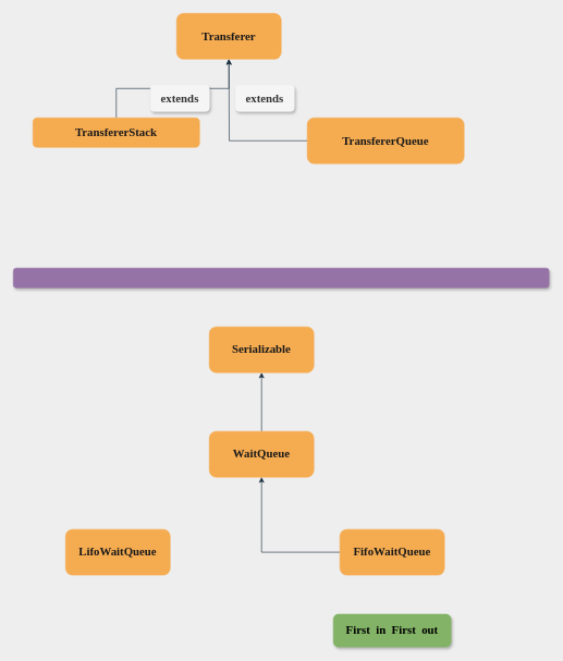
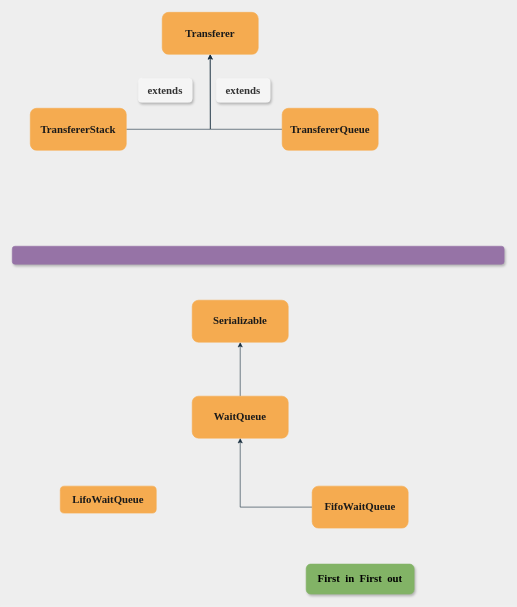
- <mxCell id="4" value="&lt;b&gt;&lt;font face=&quot;Comic Sans MS&quot; style=&quot;font-size: 18px;&quot;&gt;TransfererStack&lt;/font&gt;&lt;/b&gt;" style="rounded=1;whiteSpace=wrap;html=1;strokeColor=#F5AB50;fontColor=#1A1A1A;fillColor=#F5AB50;" parent="1" vertex="1"><mxGeometry x="50" y="180" width="255" height="45" as="geometry" /></mxCell>
+ <mxCell id="4" value="&lt;b&gt;&lt;font face=&quot;Comic Sans MS&quot; style=&quot;font-size: 18px;&quot;&gt;TransfererStack&lt;/font&gt;&lt;/b&gt;" style="rounded=1;whiteSpace=wrap;html=1;strokeColor=#F5AB50;fontColor=#1A1A1A;fillColor=#F5AB50;" parent="1" vertex="1"><mxGeometry x="50" y="180" width="160" height="70" as="geometry" /></mxCell>
- <mxCell id="6" value="&lt;b&gt;&lt;font face=&quot;Comic Sans MS&quot; style=&quot;font-size: 18px;&quot;&gt;TransfererQueue&lt;/font&gt;&lt;/b&gt;" style="rounded=1;whiteSpace=wrap;html=1;strokeColor=#F5AB50;fontColor=#1A1A1A;fillColor=#F5AB50;" parent="1" vertex="1"><mxGeometry x="470" y="180" width="240" height="70" as="geometry" /></mxCell>
+ <mxCell id="6" value="&lt;b&gt;&lt;font face=&quot;Comic Sans MS&quot; style=&quot;font-size: 18px;&quot;&gt;TransfererQueue&lt;/font&gt;&lt;/b&gt;" style="rounded=1;whiteSpace=wrap;html=1;strokeColor=#F5AB50;fontColor=#1A1A1A;fillColor=#F5AB50;" parent="1" vertex="1"><mxGeometry x="470" y="180" width="160" height="70" as="geometry" /></mxCell>
- <mxCell id="12" value="&lt;b&gt;&lt;font face=&quot;Comic Sans MS&quot; style=&quot;font-size: 18px;&quot;&gt;LifoWaitQueue&lt;/font&gt;&lt;/b&gt;" style="rounded=1;whiteSpace=wrap;html=1;strokeColor=#F5AB50;fontColor=#1A1A1A;fillColor=#F5AB50;" parent="1" vertex="1"><mxGeometry x="100" y="810" width="160" height="70" as="geometry" /></mxCell>
+ <mxCell id="12" value="&lt;b&gt;&lt;font face=&quot;Comic Sans MS&quot; style=&quot;font-size: 18px;&quot;&gt;LifoWaitQueue&lt;/font&gt;&lt;/b&gt;" style="rounded=1;whiteSpace=wrap;html=1;strokeColor=#F5AB50;fontColor=#1A1A1A;fillColor=#F5AB50;" parent="1" vertex="1"><mxGeometry x="100" y="810" width="160" height="45" as="geometry" /></mxCell>
